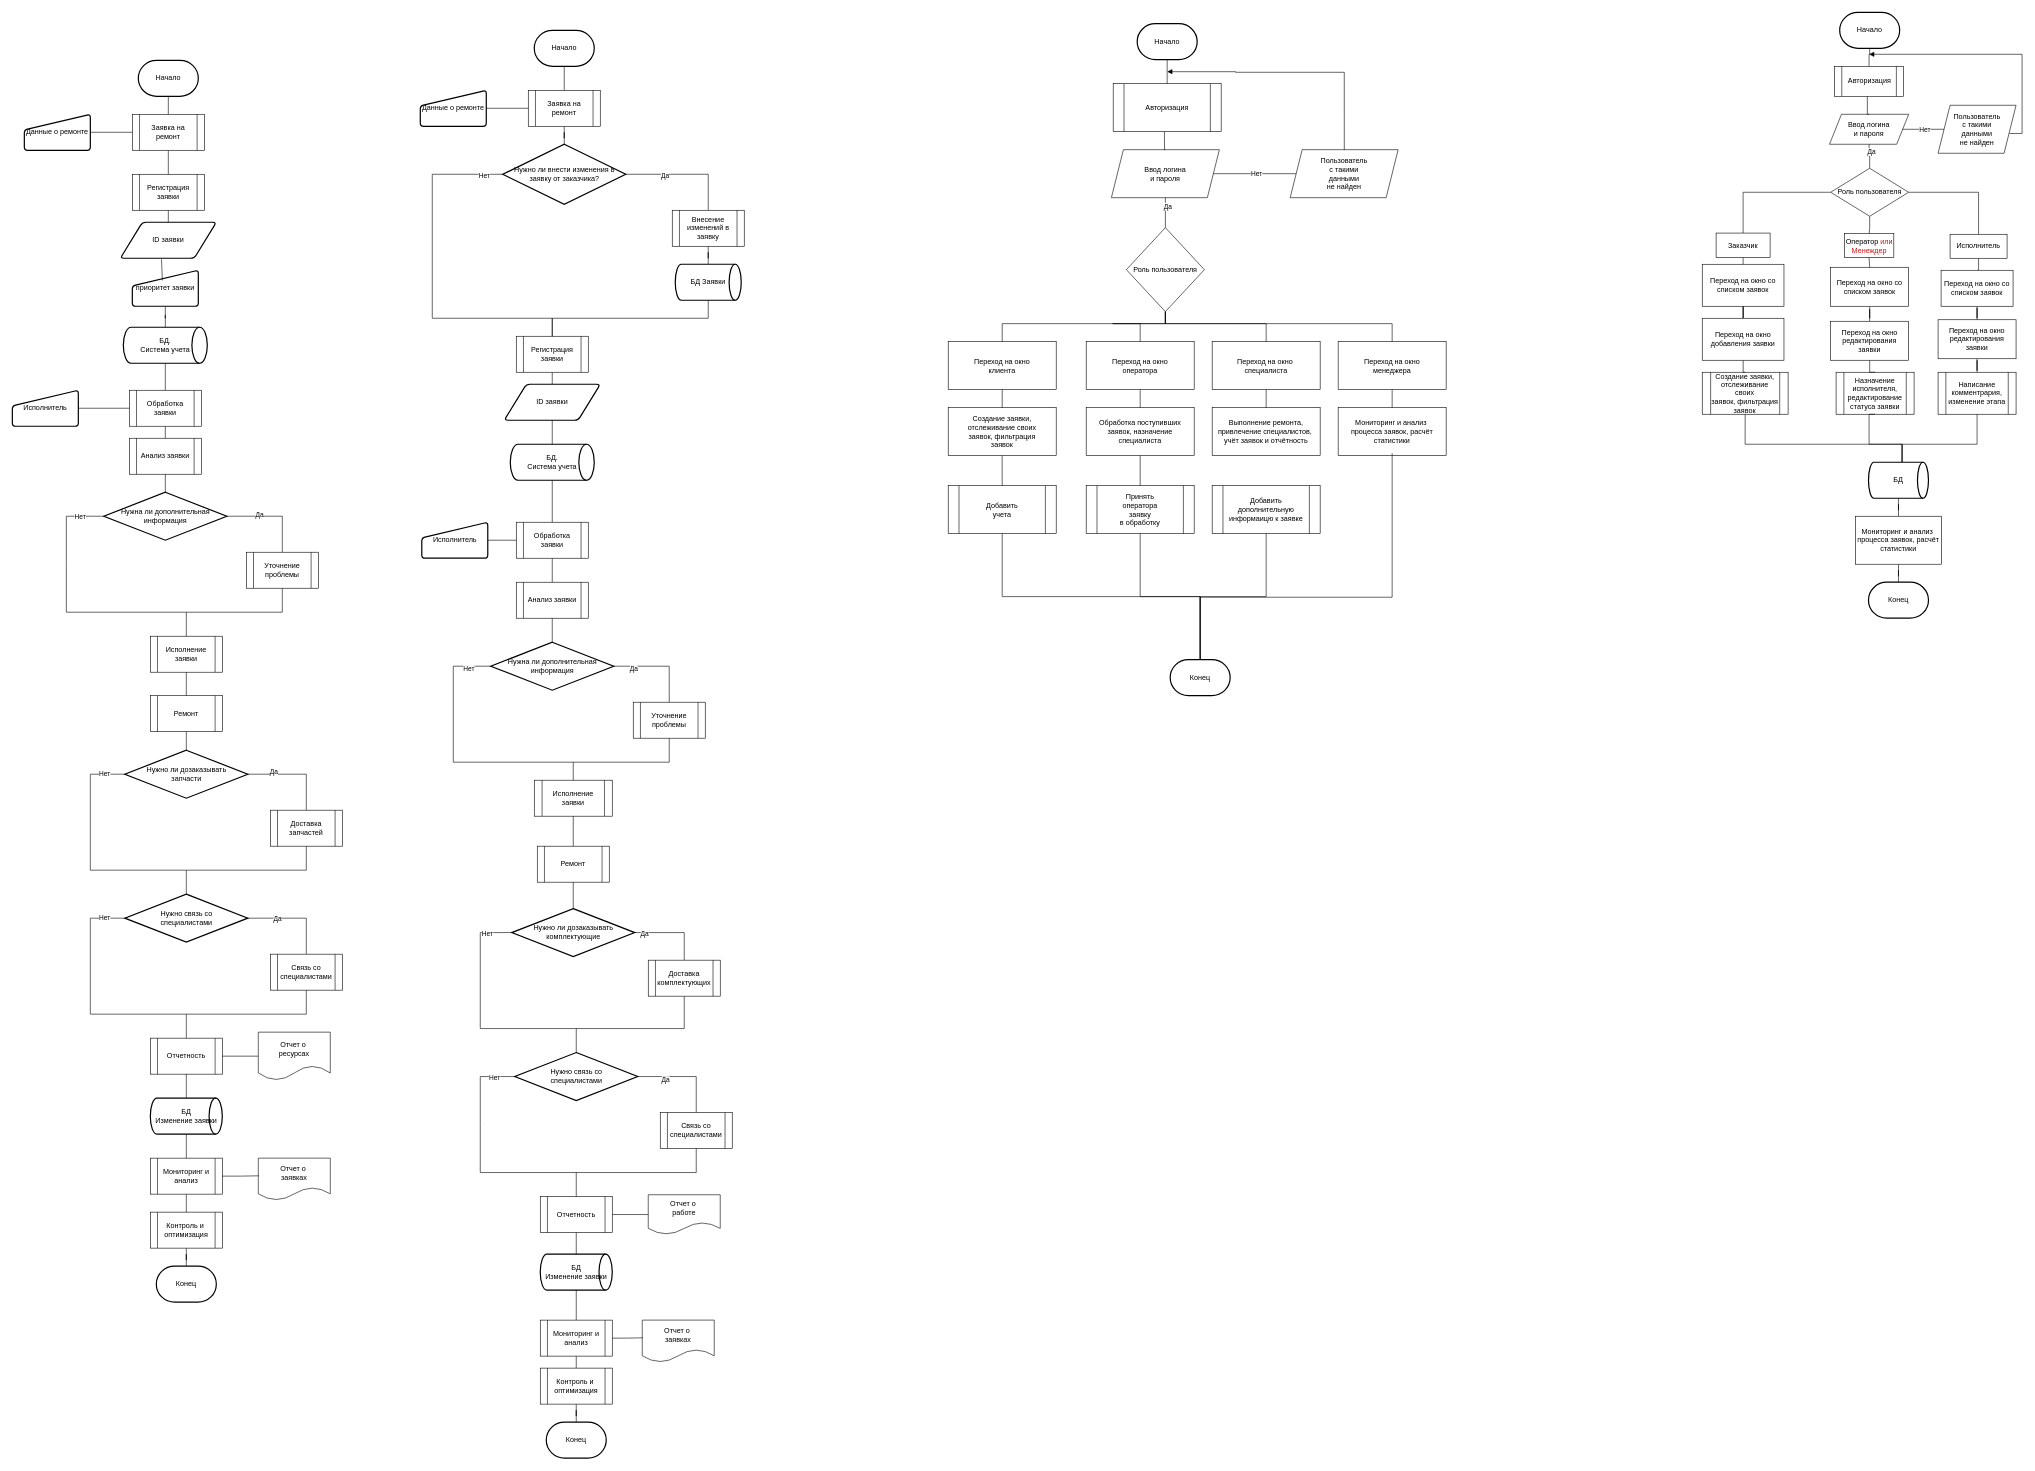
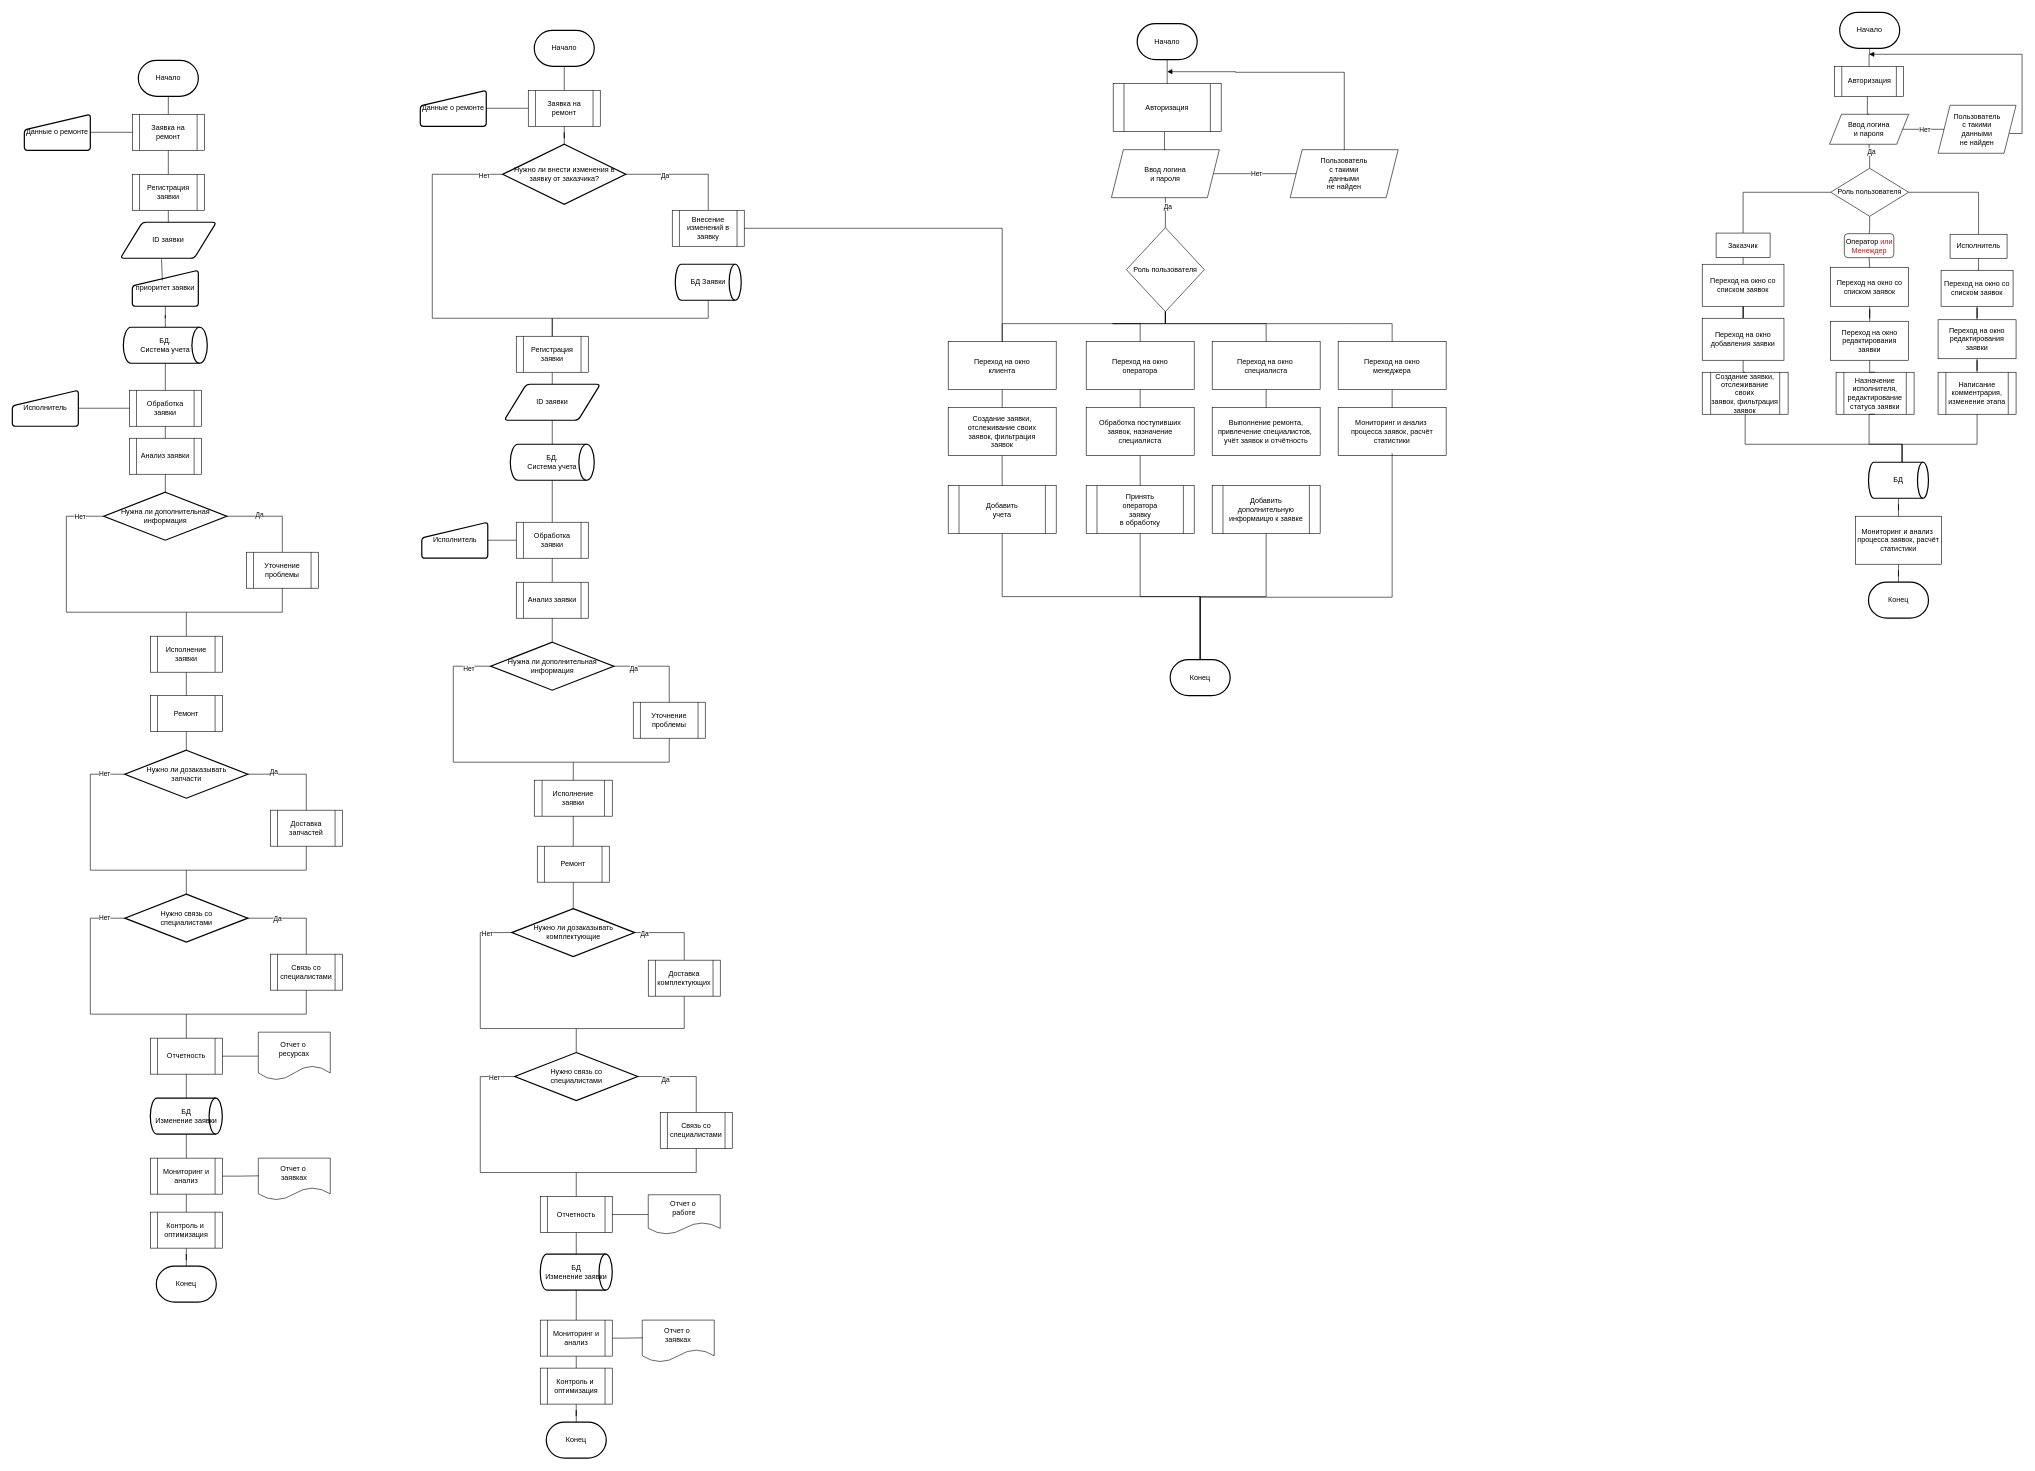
- <mxCell id="181" value="Оператор &lt;font color=&quot;#ca1212&quot;&gt;или Менеждер&lt;/font&gt;" style="rounded=0;whiteSpace=wrap;html=1;" parent="1" vertex="1"><mxGeometry x="3073.75" y="389" width="82.5" height="40" as="geometry" /></mxCell>
+ <mxCell id="181" value="Оператор &lt;font color=&quot;#ca1212&quot;&gt;или Менеждер&lt;/font&gt;" style="whiteSpace=wrap;html=1;rounded=1;" parent="1" vertex="1"><mxGeometry x="3073.75" y="389" width="82.5" height="40" as="geometry" /></mxCell>
- <mxCell id="121" style="edgeStyle=orthogonalEdgeStyle;rounded=0;orthogonalLoop=1;jettySize=auto;html=1;entryX=0.5;entryY=0;entryDx=0;entryDy=0;entryPerimeter=0;endArrow=none;endFill=0;" parent="1" source="118" target="120" edge="1"><mxGeometry relative="1" as="geometry" /></mxCell>
+ <mxCell id="121" style="edgeStyle=orthogonalEdgeStyle;rounded=0;orthogonalLoop=1;jettySize=auto;html=1;endArrow=none;endFill=0;" parent="1" source="118" target="138" edge="1"><mxGeometry relative="1" as="geometry" /></mxCell>
